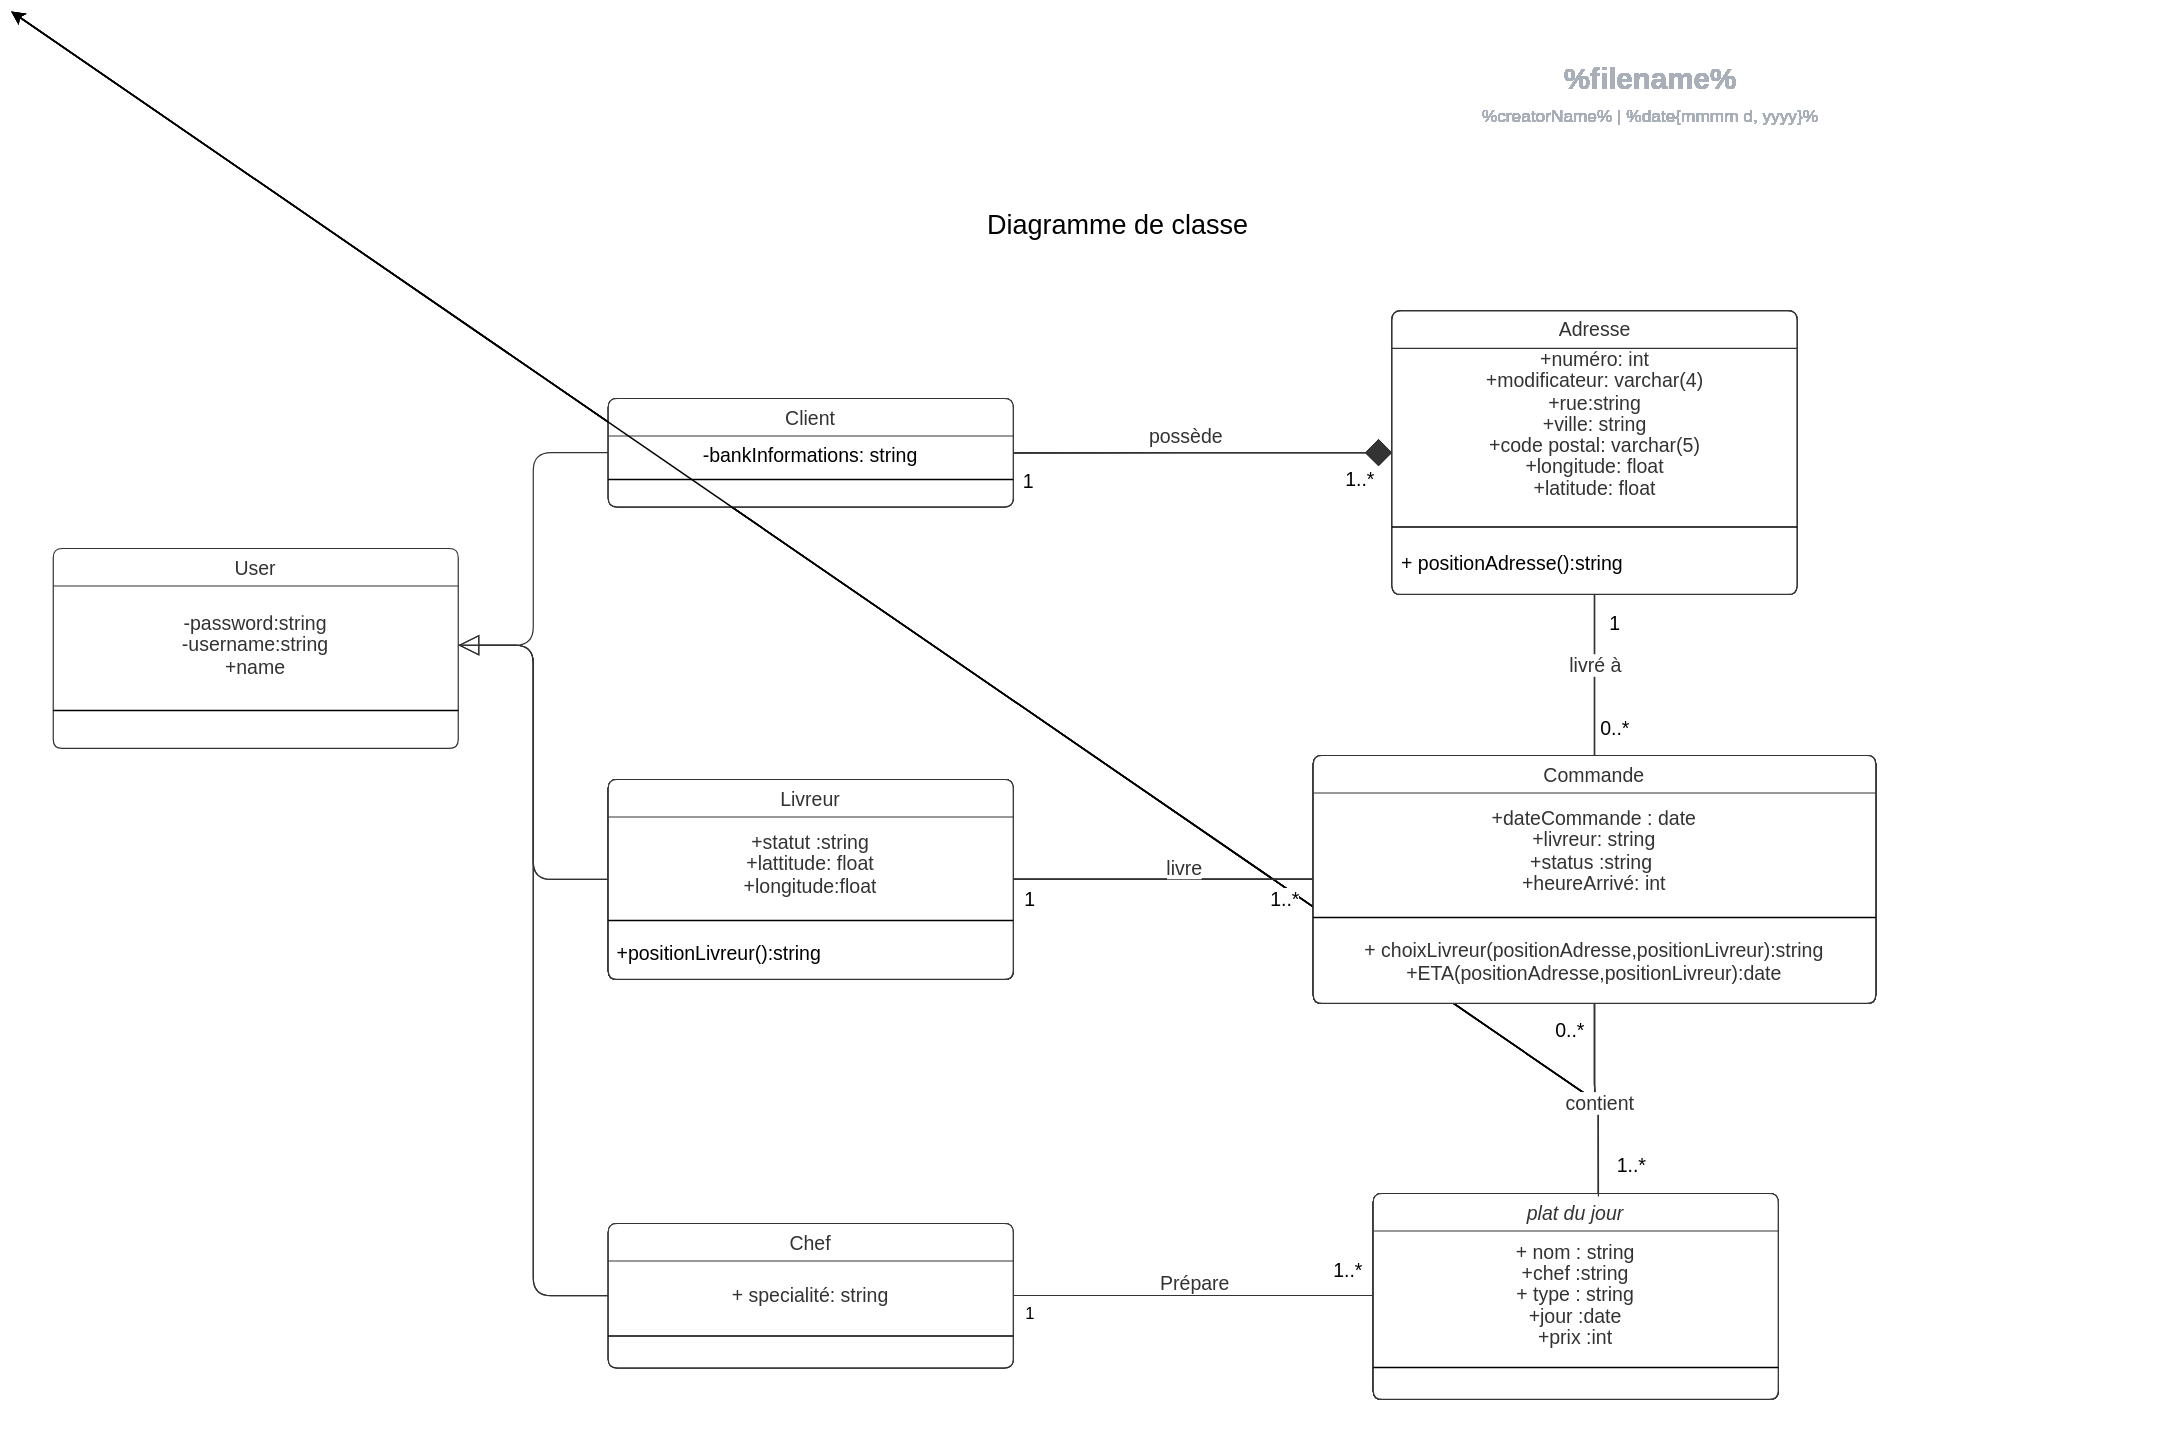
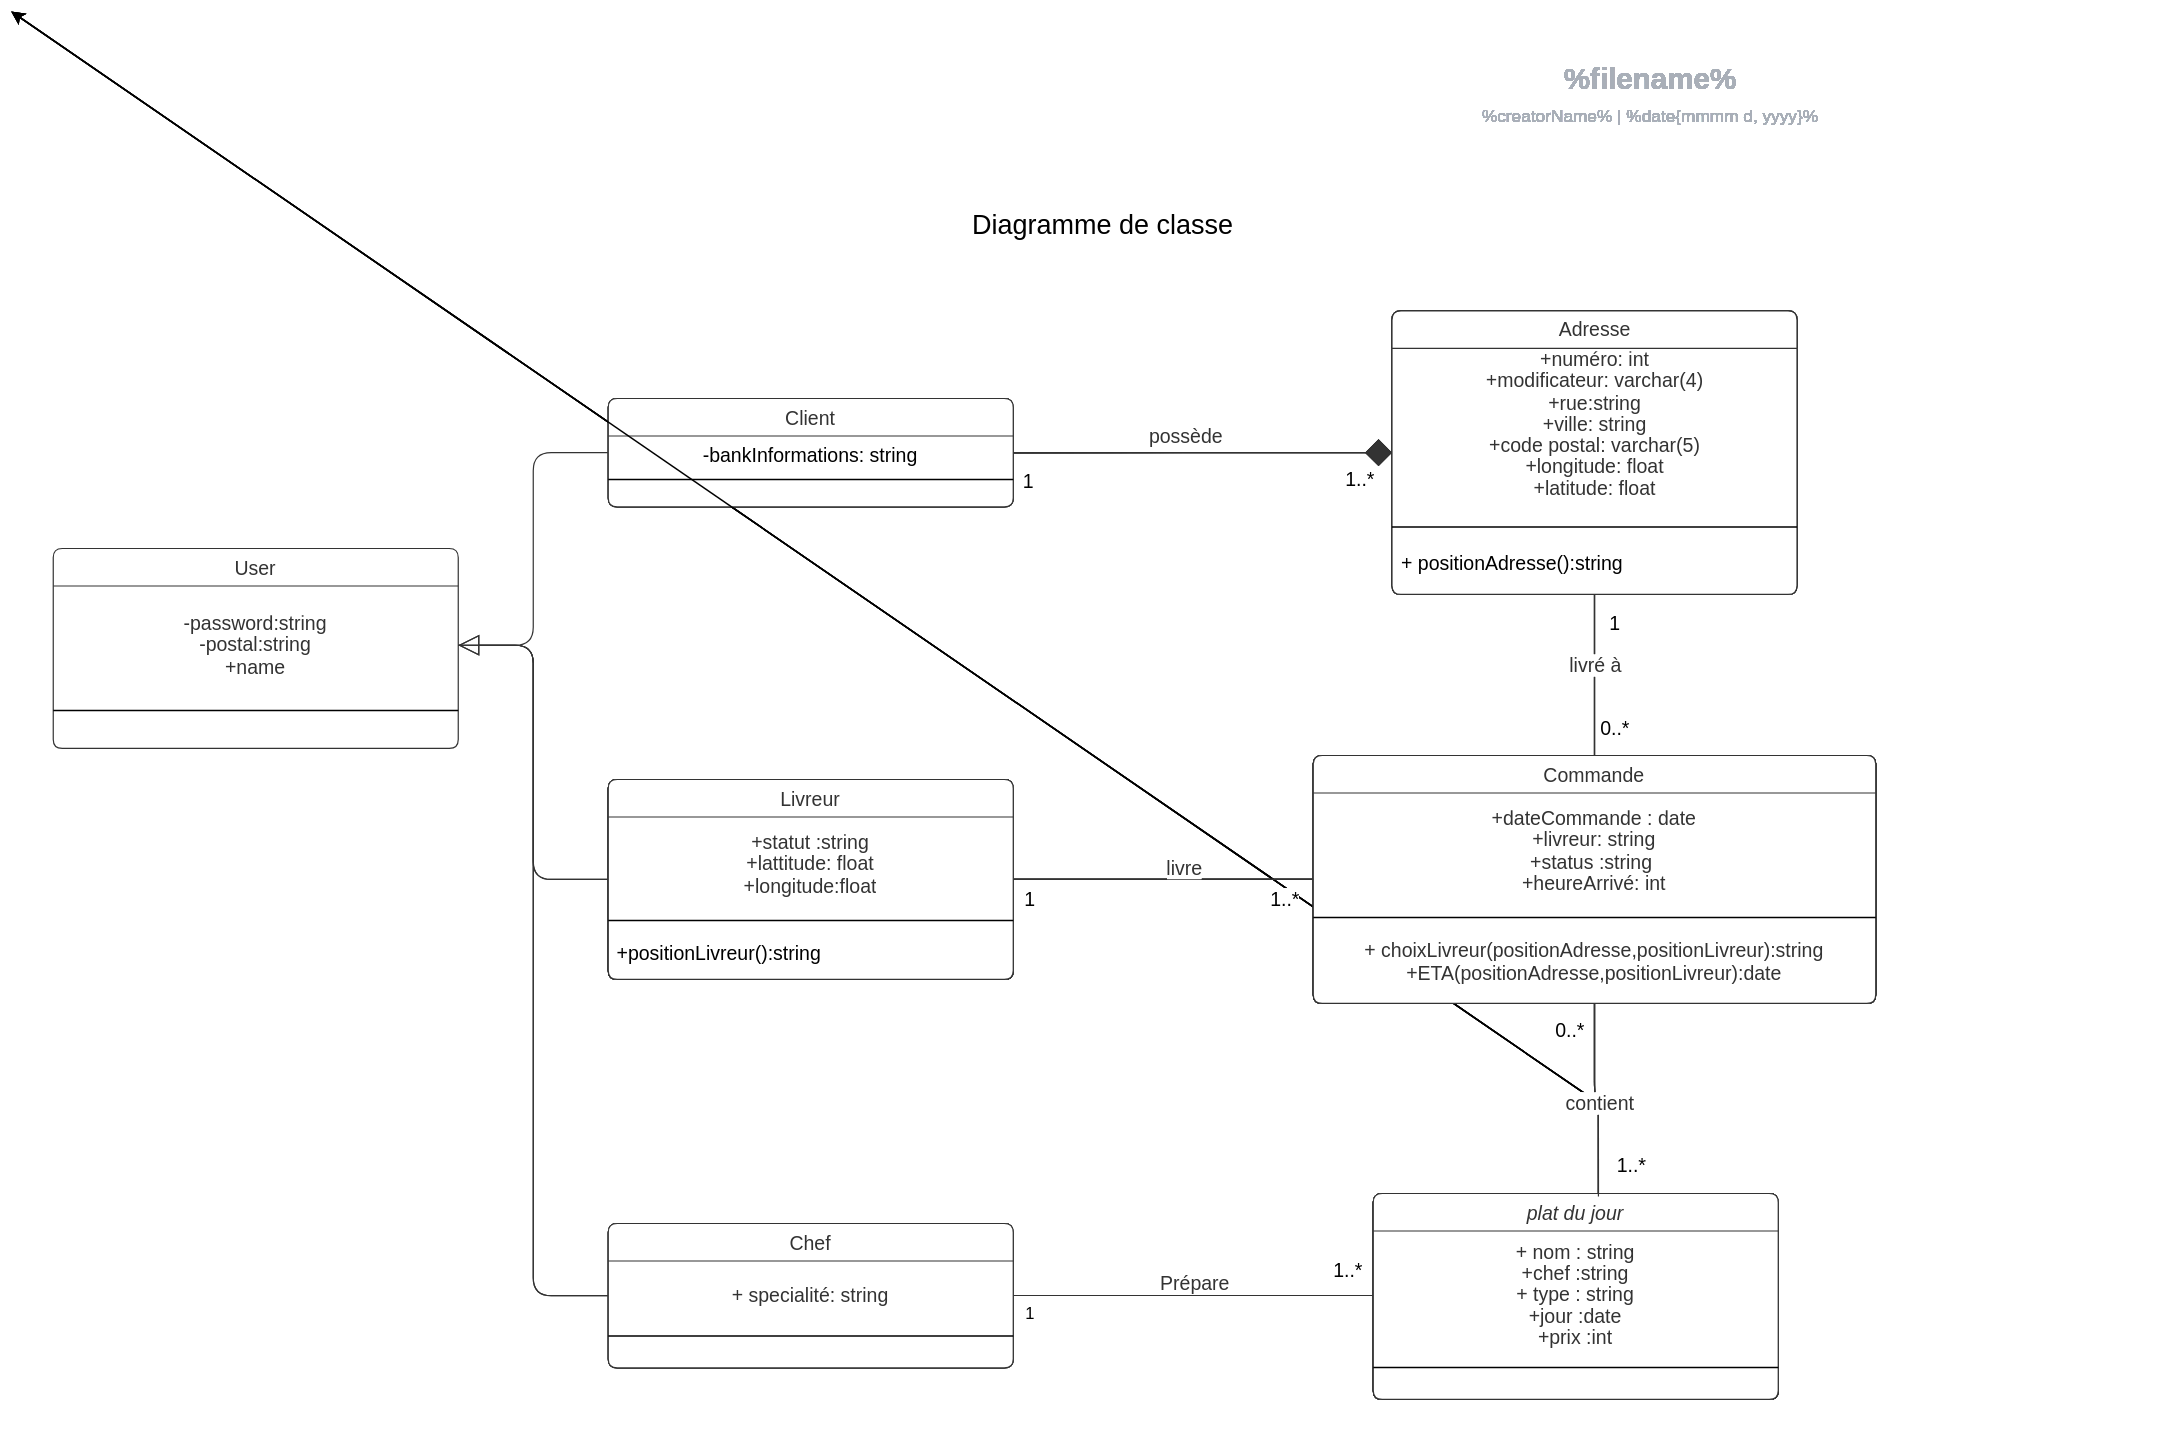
- <mxCell id="212" value="&lt;font style=&quot;font-size: 18px;&quot;&gt;Diagramme de classe&lt;/font&gt;" style="text;html=1;strokeColor=none;fillColor=none;align=center;verticalAlign=middle;whiteSpace=wrap;rounded=0;" parent="1" vertex="1"><mxGeometry x="530" y="120" width="400" height="30" as="geometry" /></mxCell>
+ <mxCell id="212" value="&lt;font style=&quot;font-size: 18px;&quot;&gt;Diagramme de classe&lt;/font&gt;" style="text;html=1;strokeColor=none;fillColor=none;align=center;verticalAlign=middle;whiteSpace=wrap;rounded=0;" parent="1" vertex="1"><mxGeometry x="520" y="120" width="400" height="30" as="geometry" /></mxCell>
- <mxCell id="131" value="&lt;div style=&quot;display: flex; justify-content: center; text-align: center; align-items: baseline; font-size: 0; line-height: 1.25;margin-top: -2px;&quot;&gt;&lt;span&gt;&lt;span style=&quot;font-size:13px;color:#333333;&quot;&gt;-password:string&lt;br&gt;&lt;/span&gt;&lt;/span&gt;&lt;/div&gt;&lt;div style=&quot;display: flex; justify-content: center; text-align: center; align-items: baseline; font-size: 0; line-height: 1.25;margin-top: -2px;&quot;&gt;&lt;span&gt;&lt;span style=&quot;font-size:13px;color:#333333;&quot;&gt;-username:string&lt;br&gt;&lt;/span&gt;&lt;/span&gt;&lt;/div&gt;&lt;div style=&quot;display: flex; justify-content: center; text-align: center; align-items: baseline; font-size: 0; line-height: 1.25;margin-top: -2px;&quot;&gt;&lt;span&gt;&lt;span style=&quot;font-size:13px;color:#333333;&quot;&gt;+name&lt;br&gt;&lt;/span&gt;&lt;/span&gt;&lt;/div&gt;&lt;div style=&quot;display: flex; justify-content: center; text-align: center; align-items: baseline; font-size: 0; line-height: 1.25;margin-top: -2px;&quot;&gt;&lt;span&gt;&lt;br&gt;&lt;/span&gt;&lt;/div&gt;" style="part=1;html=1;resizeHeight=0;strokeColor=none;fillColor=none;verticalAlign=middle;spacingLeft=4;spacingRight=4;overflow=hidden;rotatable=0;points=[[0,0.5],[1,0.5]];portConstraint=eastwest;swimlaneFillColor=#ffffff;strokeOpacity=100;fillOpacity=100;whiteSpace=wrap;fontSize=13;fontColor=#333333;align=center;" parent="130" vertex="1"><mxGeometry y="25" width="270" height="79" as="geometry" /></mxCell>
+ <mxCell id="131" value="&lt;div style=&quot;display: flex; justify-content: center; text-align: center; align-items: baseline; font-size: 0; line-height: 1.25;margin-top: -2px;&quot;&gt;&lt;span&gt;&lt;span style=&quot;font-size:13px;color:#333333;&quot;&gt;-password:string&lt;br&gt;&lt;/span&gt;&lt;/span&gt;&lt;/div&gt;&lt;div style=&quot;display: flex; justify-content: center; text-align: center; align-items: baseline; font-size: 0; line-height: 1.25;margin-top: -2px;&quot;&gt;&lt;span&gt;&lt;span style=&quot;font-size:13px;color:#333333;&quot;&gt;-postal:string&lt;br&gt;&lt;/span&gt;&lt;/span&gt;&lt;/div&gt;&lt;div style=&quot;display: flex; justify-content: center; text-align: center; align-items: baseline; font-size: 0; line-height: 1.25;margin-top: -2px;&quot;&gt;&lt;span&gt;&lt;span style=&quot;font-size:13px;color:#333333;&quot;&gt;+name&lt;br&gt;&lt;/span&gt;&lt;/span&gt;&lt;/div&gt;&lt;div style=&quot;display: flex; justify-content: center; text-align: center; align-items: baseline; font-size: 0; line-height: 1.25;margin-top: -2px;&quot;&gt;&lt;span&gt;&lt;br&gt;&lt;/span&gt;&lt;/div&gt;" style="part=1;html=1;resizeHeight=0;strokeColor=none;fillColor=none;verticalAlign=middle;spacingLeft=4;spacingRight=4;overflow=hidden;rotatable=0;points=[[0,0.5],[1,0.5]];portConstraint=eastwest;swimlaneFillColor=#ffffff;strokeOpacity=100;fillOpacity=100;whiteSpace=wrap;fontSize=13;fontColor=#333333;align=center;" parent="130" vertex="1"><mxGeometry y="25" width="270" height="79" as="geometry" /></mxCell>
